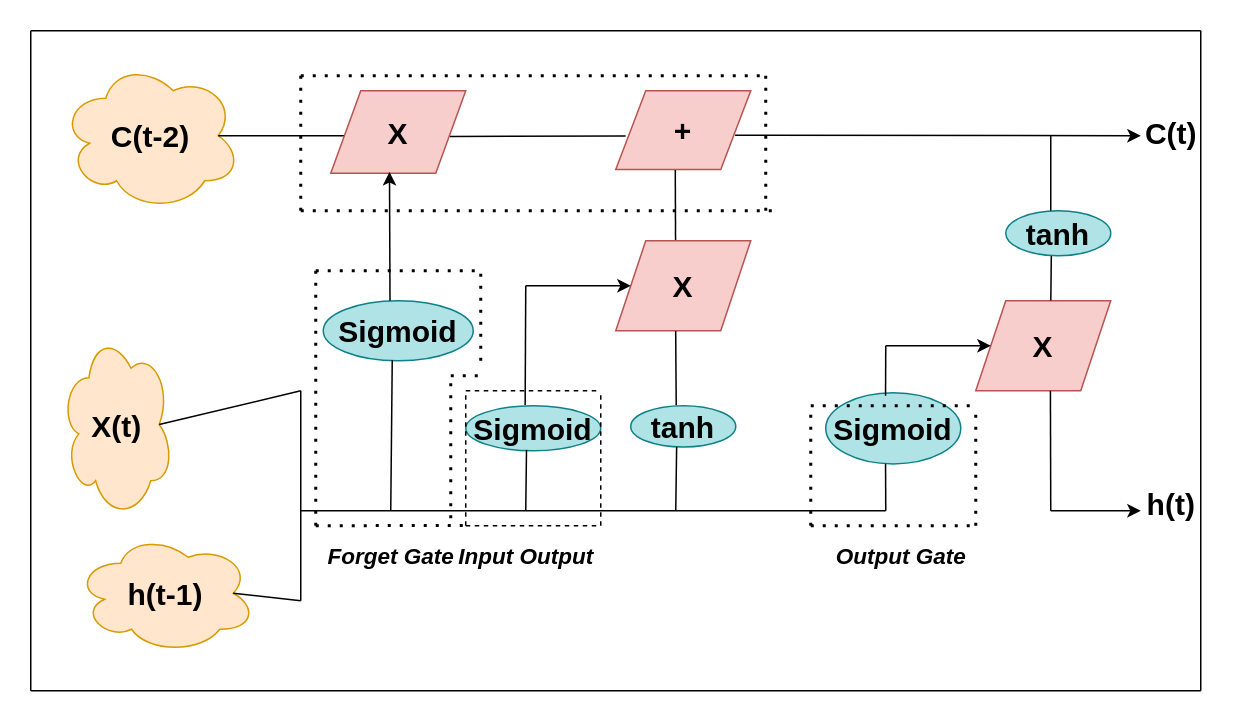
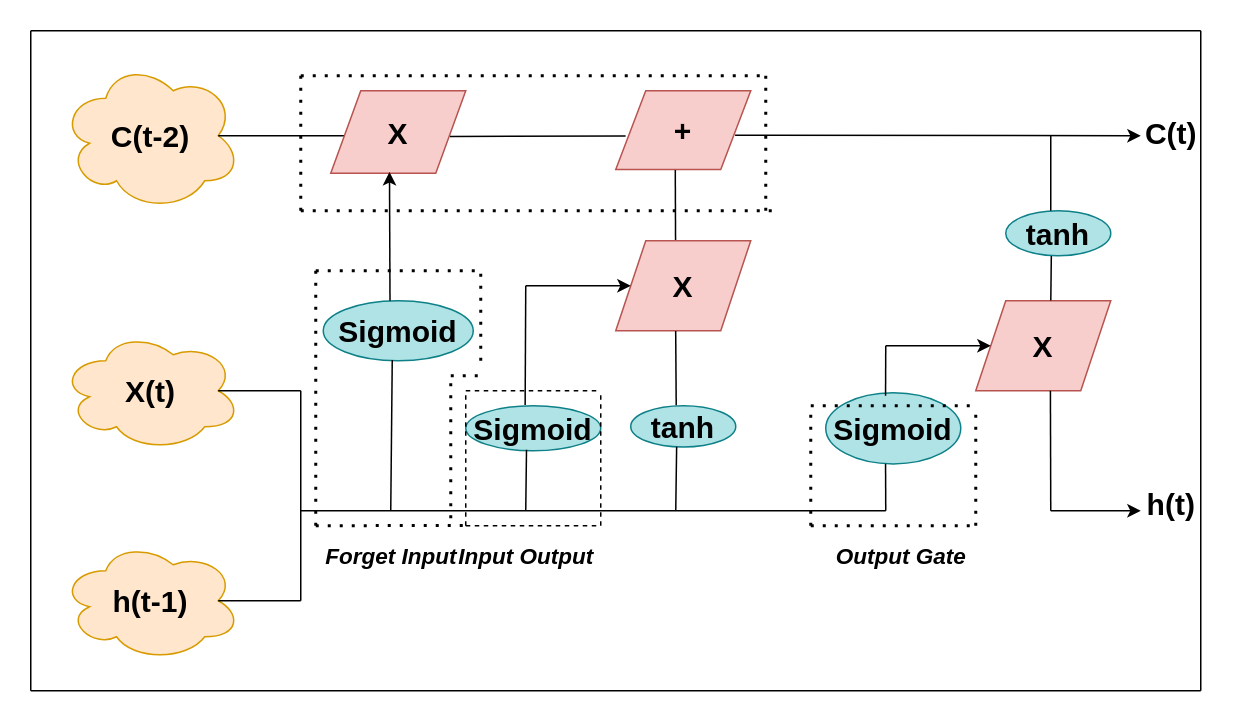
- <mxCell id="8" value="&lt;font size=&quot;1&quot; style=&quot;&quot;&gt;&lt;b style=&quot;font-size: 20px;&quot;&gt;X(t)&lt;/b&gt;&lt;/font&gt;" style="ellipse;shape=cloud;whiteSpace=wrap;html=1;fillColor=#ffe6cc;strokeColor=#d79b00;" parent="1" vertex="1"><mxGeometry x="40" y="220" width="75" height="125" as="geometry" /></mxCell>
+ <mxCell id="8" value="&lt;font size=&quot;1&quot; style=&quot;&quot;&gt;&lt;b style=&quot;font-size: 20px;&quot;&gt;X(t)&lt;/b&gt;&lt;/font&gt;" style="ellipse;shape=cloud;whiteSpace=wrap;html=1;fillColor=#ffe6cc;strokeColor=#d79b00;" parent="1" vertex="1"><mxGeometry x="40" y="220" width="120" height="80" as="geometry" /></mxCell>
- <mxCell id="41" value="&lt;h5&gt;&lt;i&gt;&lt;font style=&quot;font-size: 15px;&quot;&gt;Forget Gate&lt;/font&gt;&lt;/i&gt;&lt;/h5&gt;" style="text;html=1;align=center;verticalAlign=middle;resizable=0;points=[];autosize=1;strokeColor=none;fillColor=none;" parent="1" vertex="1"><mxGeometry x="205" y="340" width="110" height="60" as="geometry" /></mxCell>
+ <mxCell id="41" value="&lt;h5&gt;&lt;i&gt;&lt;font style=&quot;font-size: 15px;&quot;&gt;Forget Input&lt;/font&gt;&lt;/i&gt;&lt;/h5&gt;" style="text;html=1;align=center;verticalAlign=middle;resizable=0;points=[];autosize=1;strokeColor=none;fillColor=none;" parent="1" vertex="1"><mxGeometry x="205" y="340" width="110" height="60" as="geometry" /></mxCell>
- <mxCell id="9" value="&lt;font size=&quot;1&quot; style=&quot;&quot;&gt;&lt;b style=&quot;font-size: 20px;&quot;&gt;h(t-1)&lt;/b&gt;&lt;/font&gt;" style="ellipse;shape=cloud;whiteSpace=wrap;html=1;fillColor=#ffe6cc;strokeColor=#d79b00;" parent="1" vertex="1"><mxGeometry x="50" y="355" width="120" height="80" as="geometry" /></mxCell>
+ <mxCell id="9" value="&lt;font size=&quot;1&quot; style=&quot;&quot;&gt;&lt;b style=&quot;font-size: 20px;&quot;&gt;h(t-1)&lt;/b&gt;&lt;/font&gt;" style="ellipse;shape=cloud;whiteSpace=wrap;html=1;fillColor=#ffe6cc;strokeColor=#d79b00;" parent="1" vertex="1"><mxGeometry x="40" y="360" width="120" height="80" as="geometry" /></mxCell>
